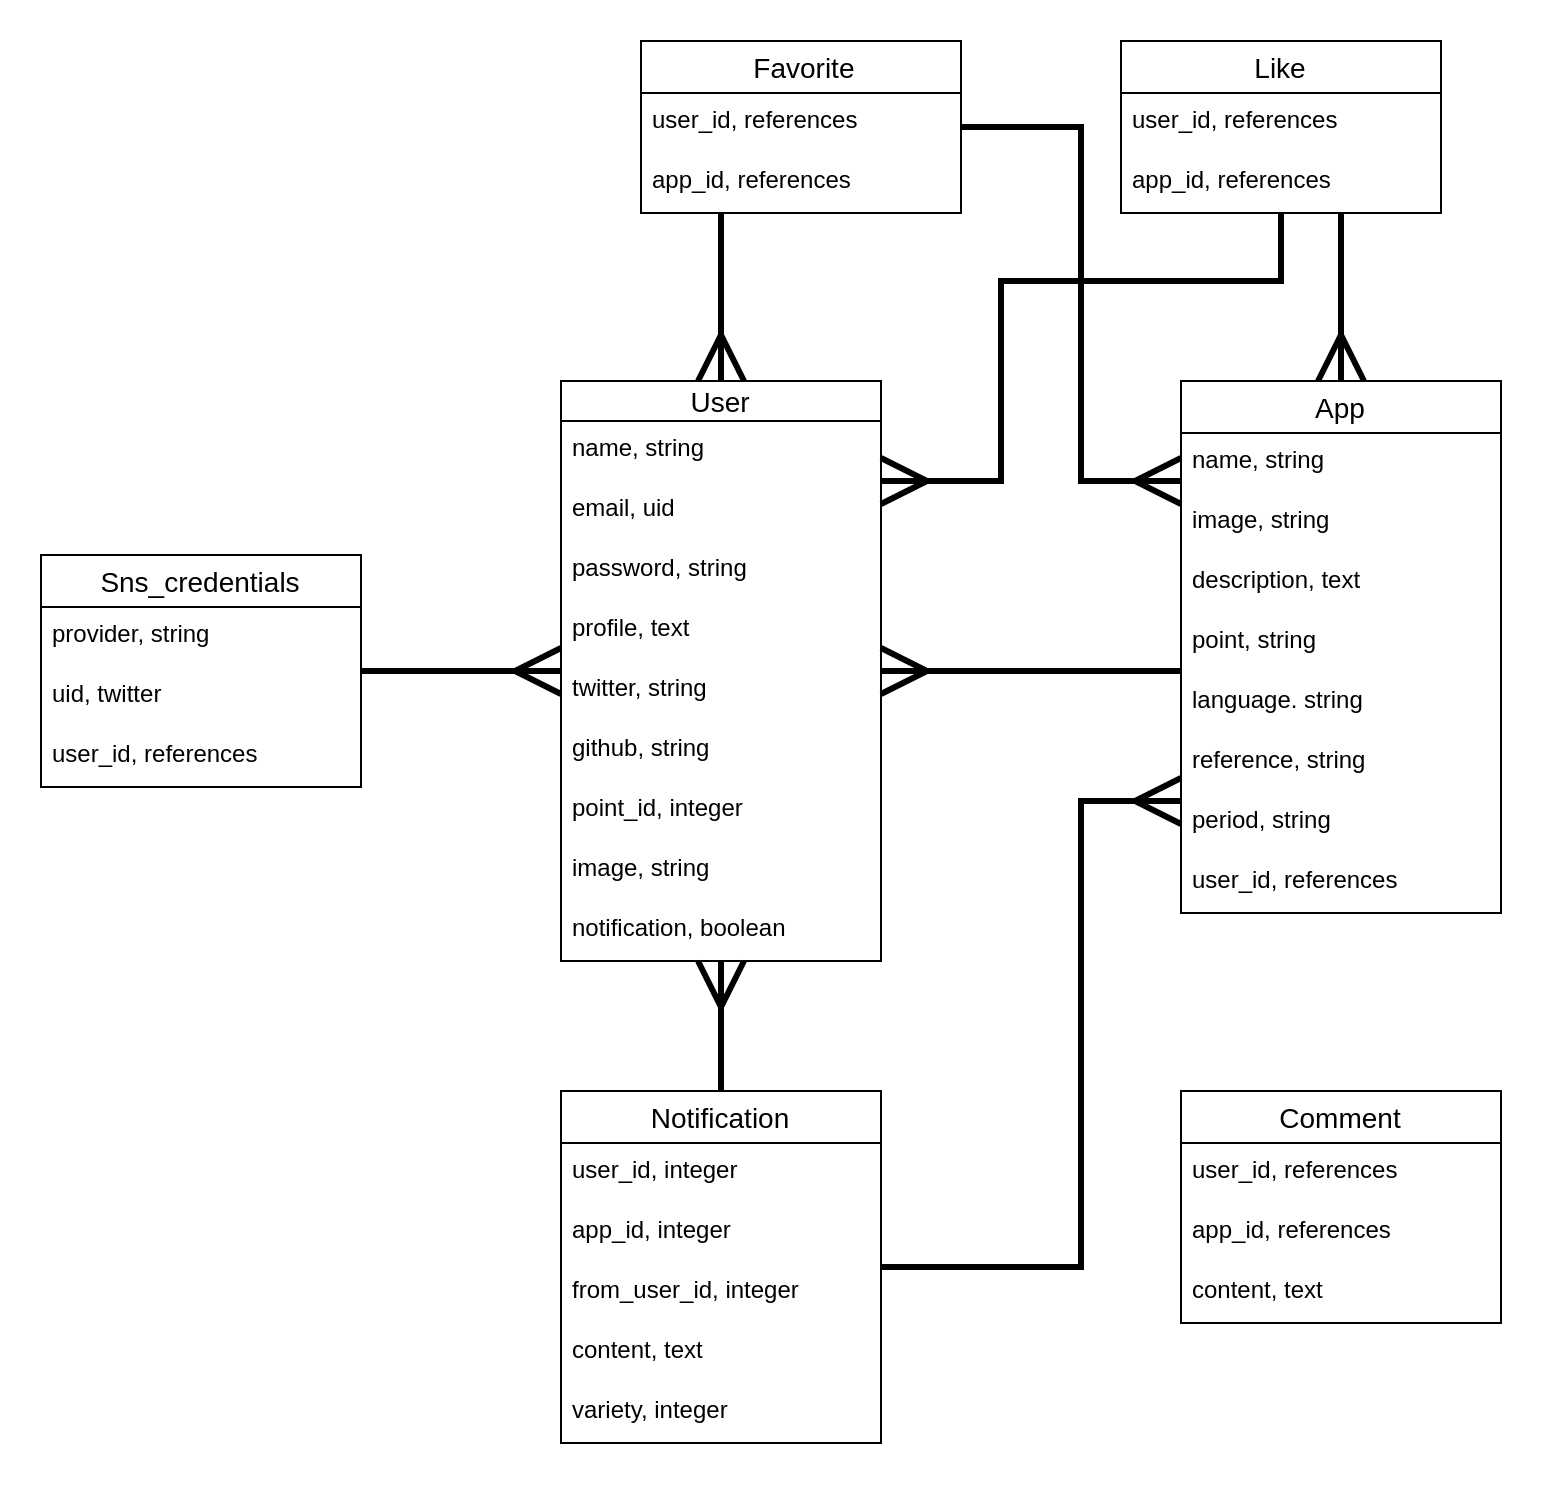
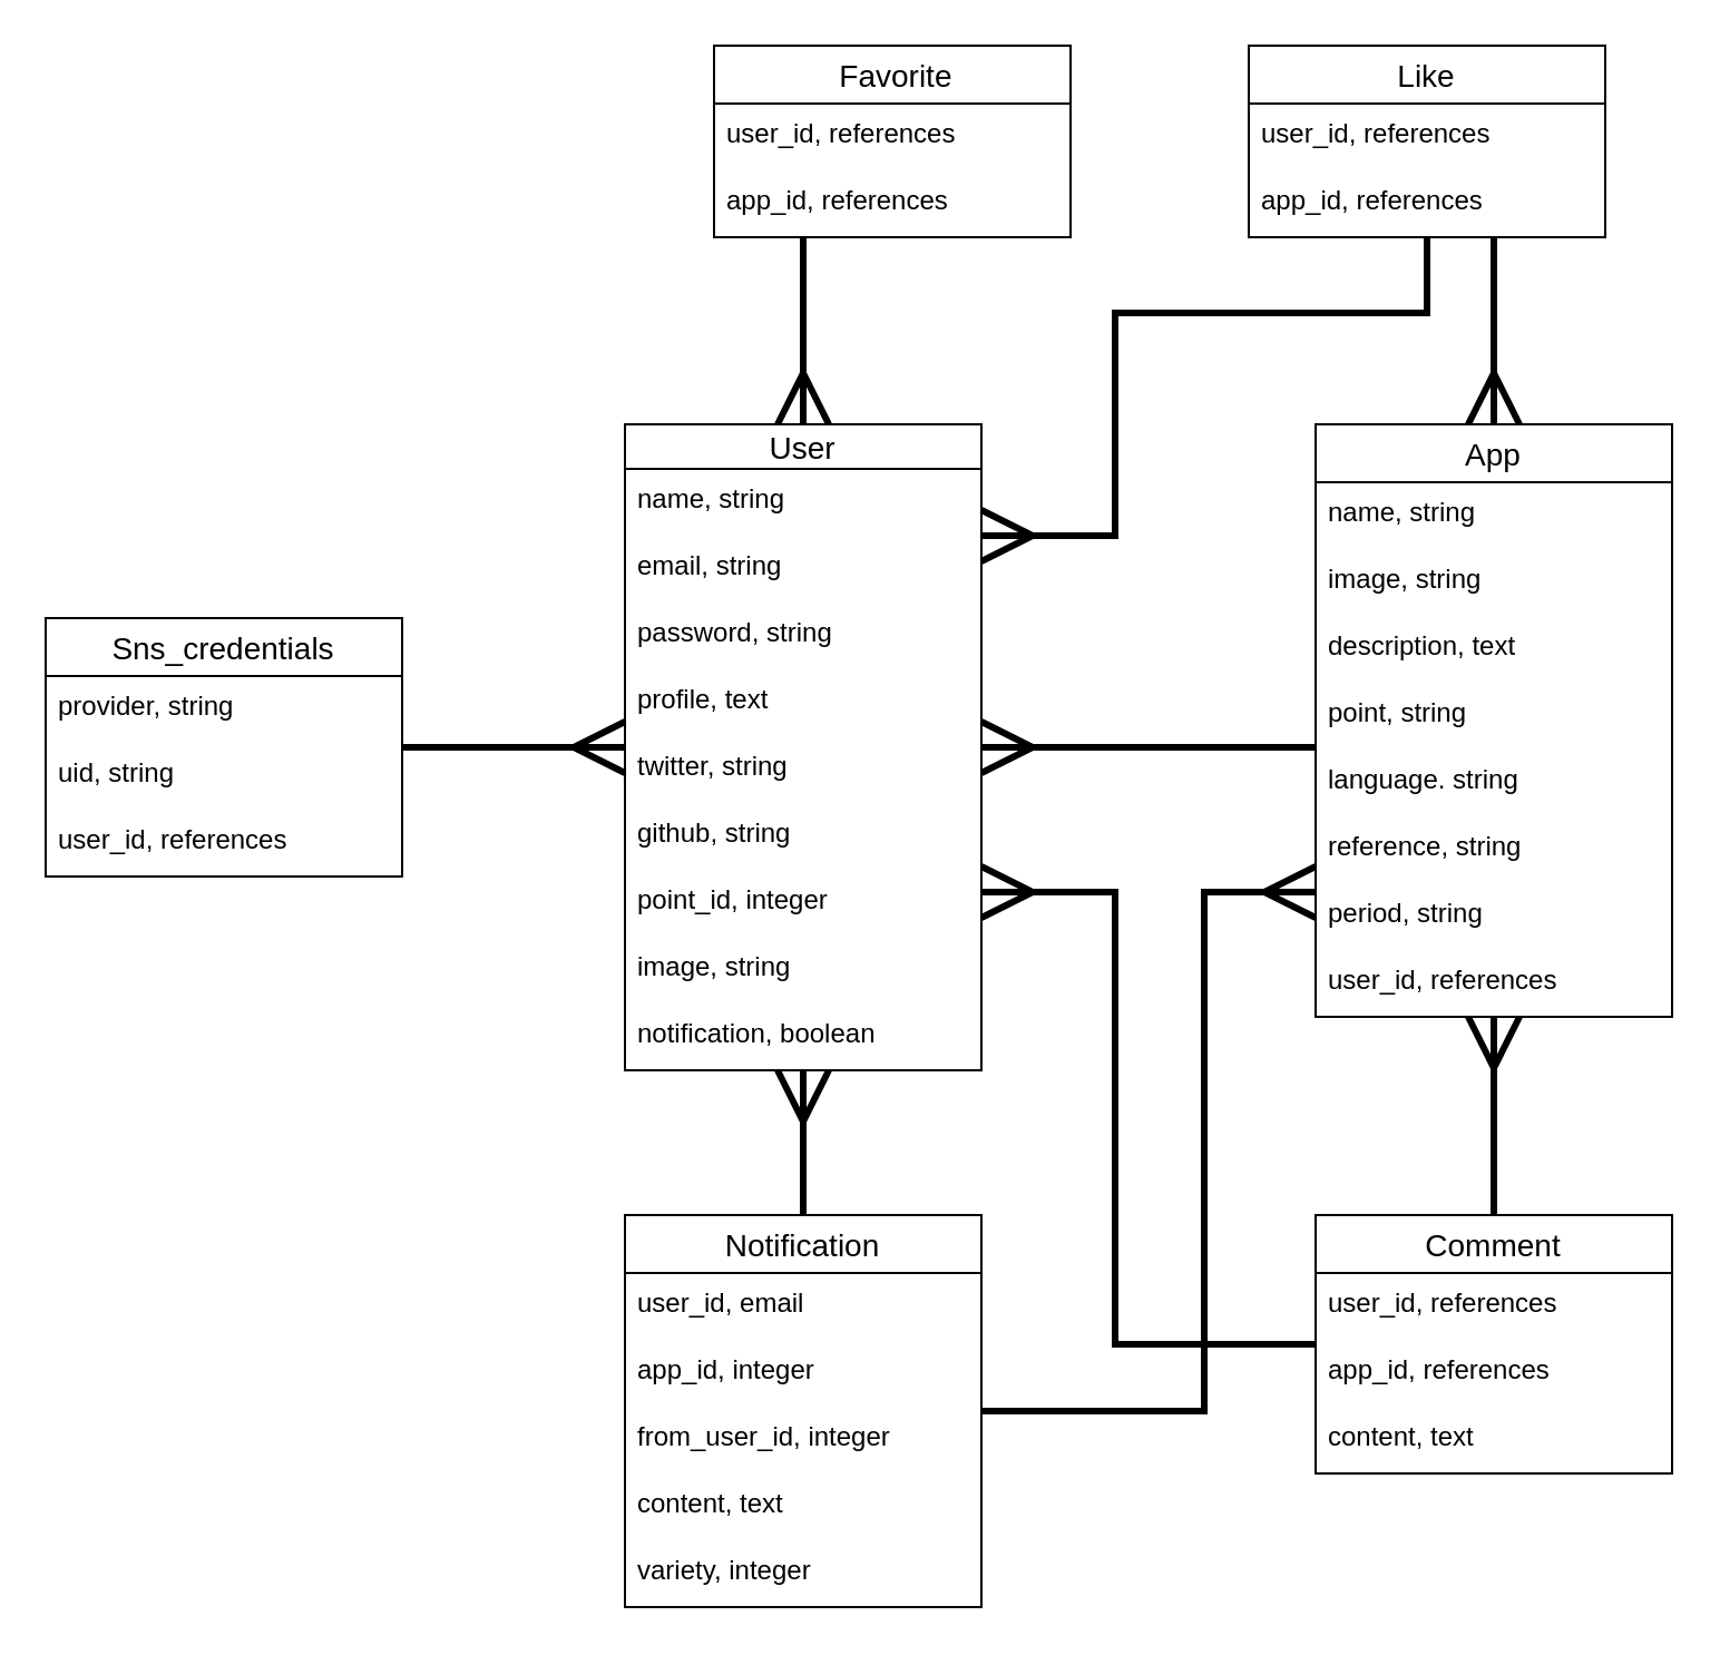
- <mxCell id="33" style="edgeStyle=orthogonalEdgeStyle;rounded=0;orthogonalLoop=1;jettySize=auto;html=1;sourcePerimeterSpacing=0;endArrow=ERmany;endFill=0;endSize=19;targetPerimeterSpacing=0;strokeWidth=3;" edge="1" parent="1" source="35" target="13"><mxGeometry relative="1" as="geometry"><Array as="points"><mxPoint x="540" y="63" /><mxPoint x="540" y="240" /></Array></mxGeometry></mxCell>
- <mxCell id="4" value="email, uid" style="text;strokeColor=none;fillColor=none;spacingLeft=4;spacingRight=4;overflow=hidden;rotatable=0;points=[[0,0.5],[1,0.5]];portConstraint=eastwest;fontSize=12;" parent="2" vertex="1"><mxGeometry y="50" width="160" height="30" as="geometry" /></mxCell>
+ <mxCell id="4" value="email, string" style="text;strokeColor=none;fillColor=none;spacingLeft=4;spacingRight=4;overflow=hidden;rotatable=0;points=[[0,0.5],[1,0.5]];portConstraint=eastwest;fontSize=12;" parent="2" vertex="1"><mxGeometry y="50" width="160" height="30" as="geometry" /></mxCell>
- <mxCell id="49" value="uid, twitter" style="text;strokeColor=none;fillColor=none;spacingLeft=4;spacingRight=4;overflow=hidden;rotatable=0;points=[[0,0.5],[1,0.5]];portConstraint=eastwest;fontSize=12;" parent="47" vertex="1"><mxGeometry y="56" width="160" height="30" as="geometry" /></mxCell>
+ <mxCell id="49" value="uid, string" style="text;strokeColor=none;fillColor=none;spacingLeft=4;spacingRight=4;overflow=hidden;rotatable=0;points=[[0,0.5],[1,0.5]];portConstraint=eastwest;fontSize=12;" parent="47" vertex="1"><mxGeometry y="56" width="160" height="30" as="geometry" /></mxCell>
+ <mxCell id="22" style="edgeStyle=orthogonalEdgeStyle;rounded=0;orthogonalLoop=1;jettySize=auto;html=1;sourcePerimeterSpacing=0;endArrow=ERmany;endFill=0;endSize=19;targetPerimeterSpacing=0;strokeWidth=3;" edge="1" parent="1" source="24" target="13"><mxGeometry relative="1" as="geometry" /></mxCell>
+ <mxCell id="23" style="edgeStyle=orthogonalEdgeStyle;rounded=0;orthogonalLoop=1;jettySize=auto;html=1;sourcePerimeterSpacing=0;endArrow=ERmany;endFill=0;endSize=19;targetPerimeterSpacing=0;strokeWidth=3;" edge="1" parent="1" source="24" target="2"><mxGeometry relative="1" as="geometry"><Array as="points"><mxPoint x="500" y="603" /><mxPoint x="500" y="400" /></Array></mxGeometry></mxCell>
- <mxCell id="41" value="user_id, integer" style="text;strokeColor=none;fillColor=none;spacingLeft=4;spacingRight=4;overflow=hidden;rotatable=0;points=[[0,0.5],[1,0.5]];portConstraint=eastwest;fontSize=12;" parent="40" vertex="1"><mxGeometry y="26" width="160" height="30" as="geometry" /></mxCell>
+ <mxCell id="41" value="user_id, email" style="text;strokeColor=none;fillColor=none;spacingLeft=4;spacingRight=4;overflow=hidden;rotatable=0;points=[[0,0.5],[1,0.5]];portConstraint=eastwest;fontSize=12;" parent="40" vertex="1"><mxGeometry y="26" width="160" height="30" as="geometry" /></mxCell>
